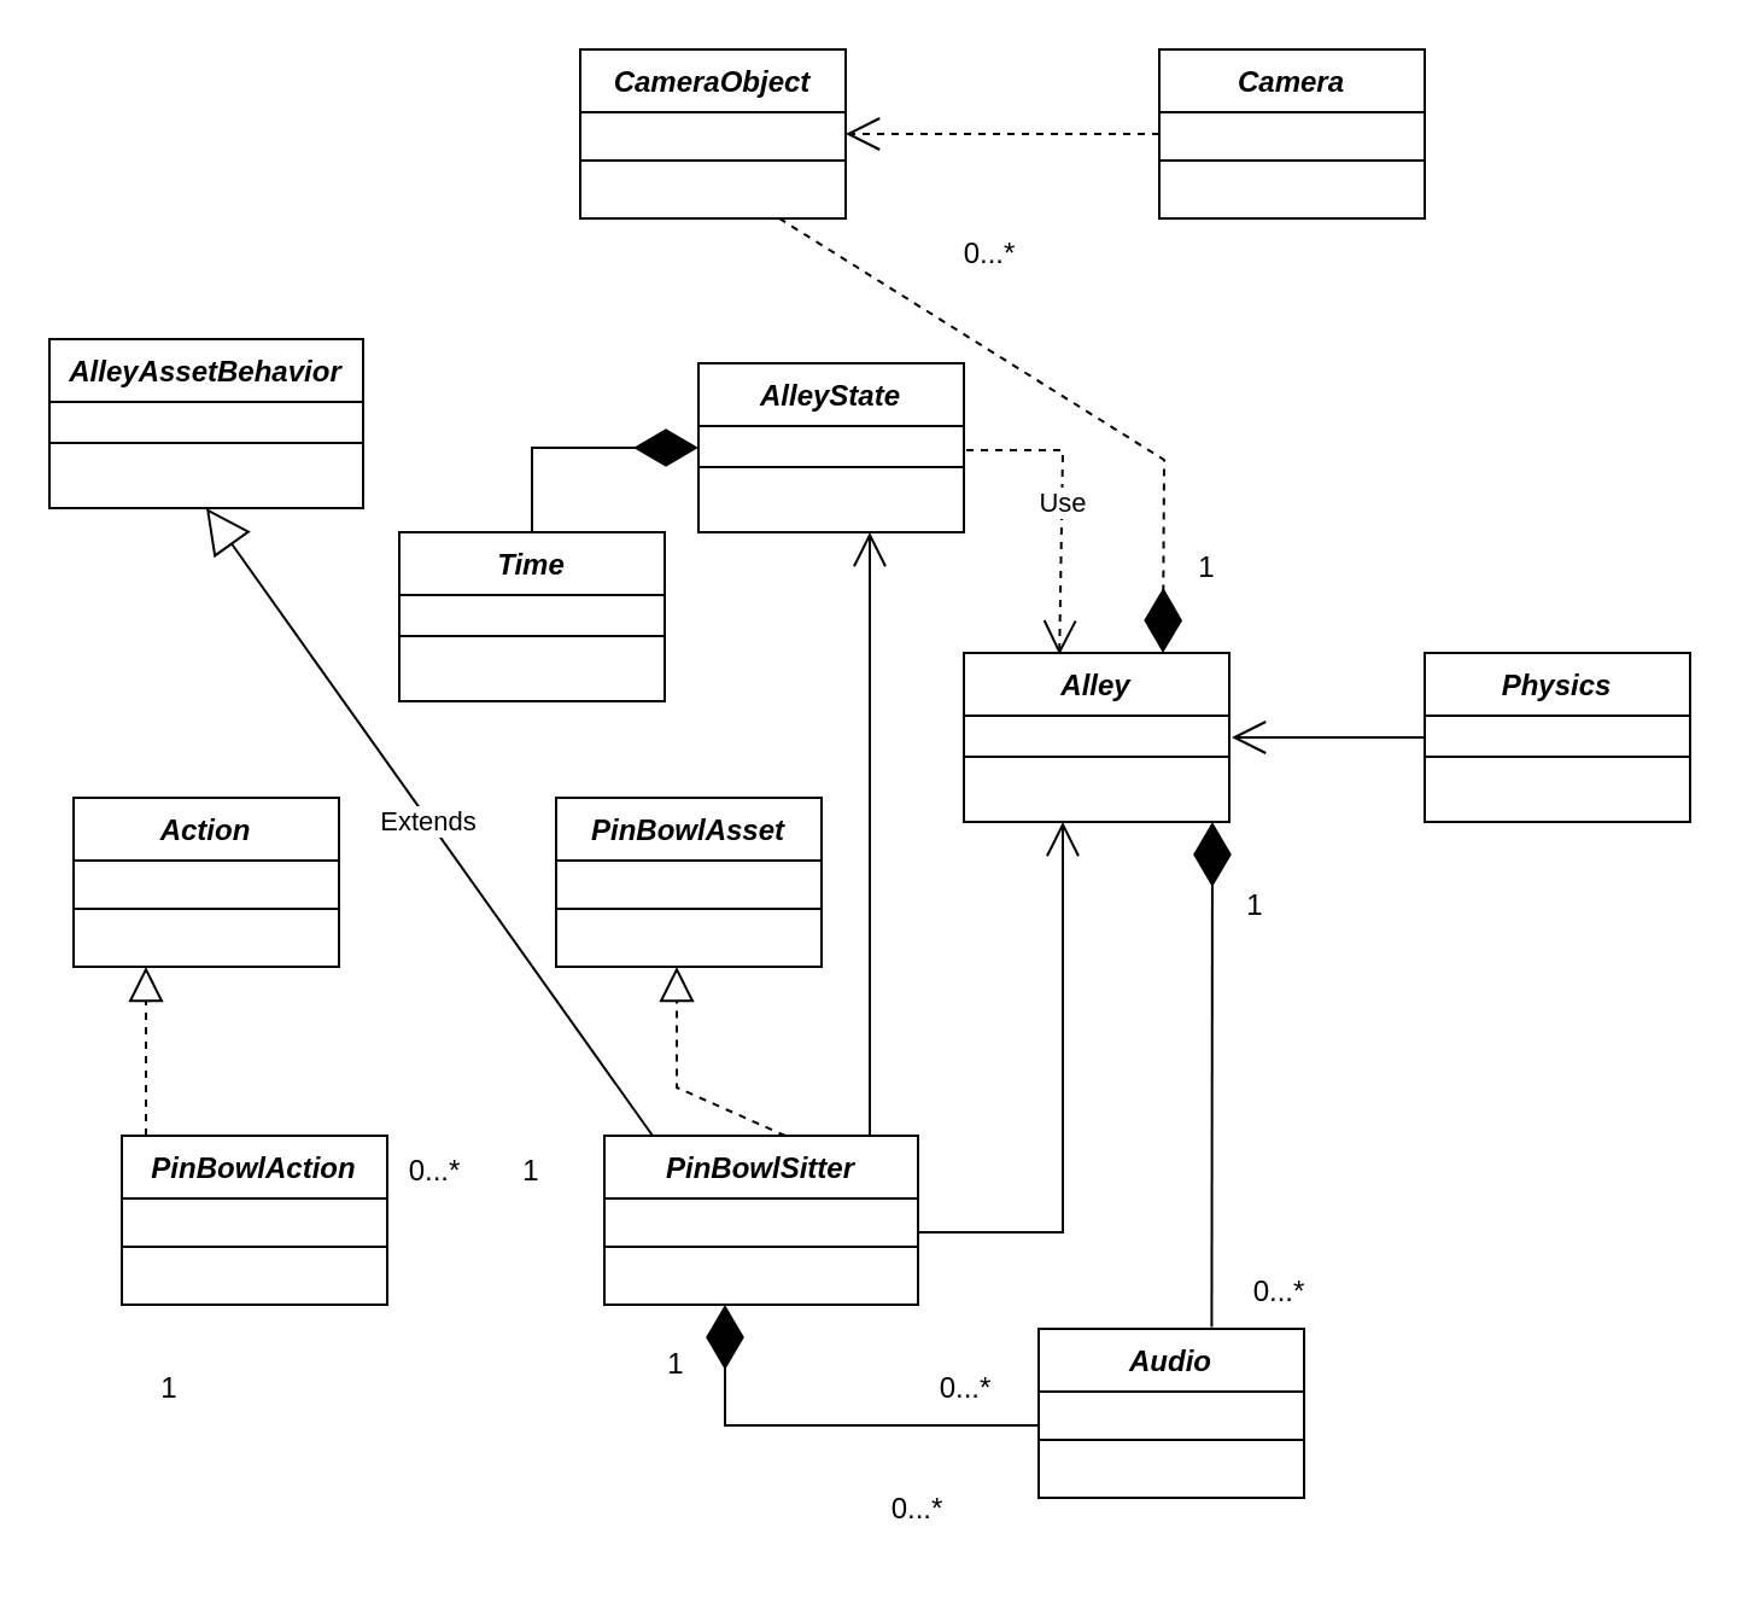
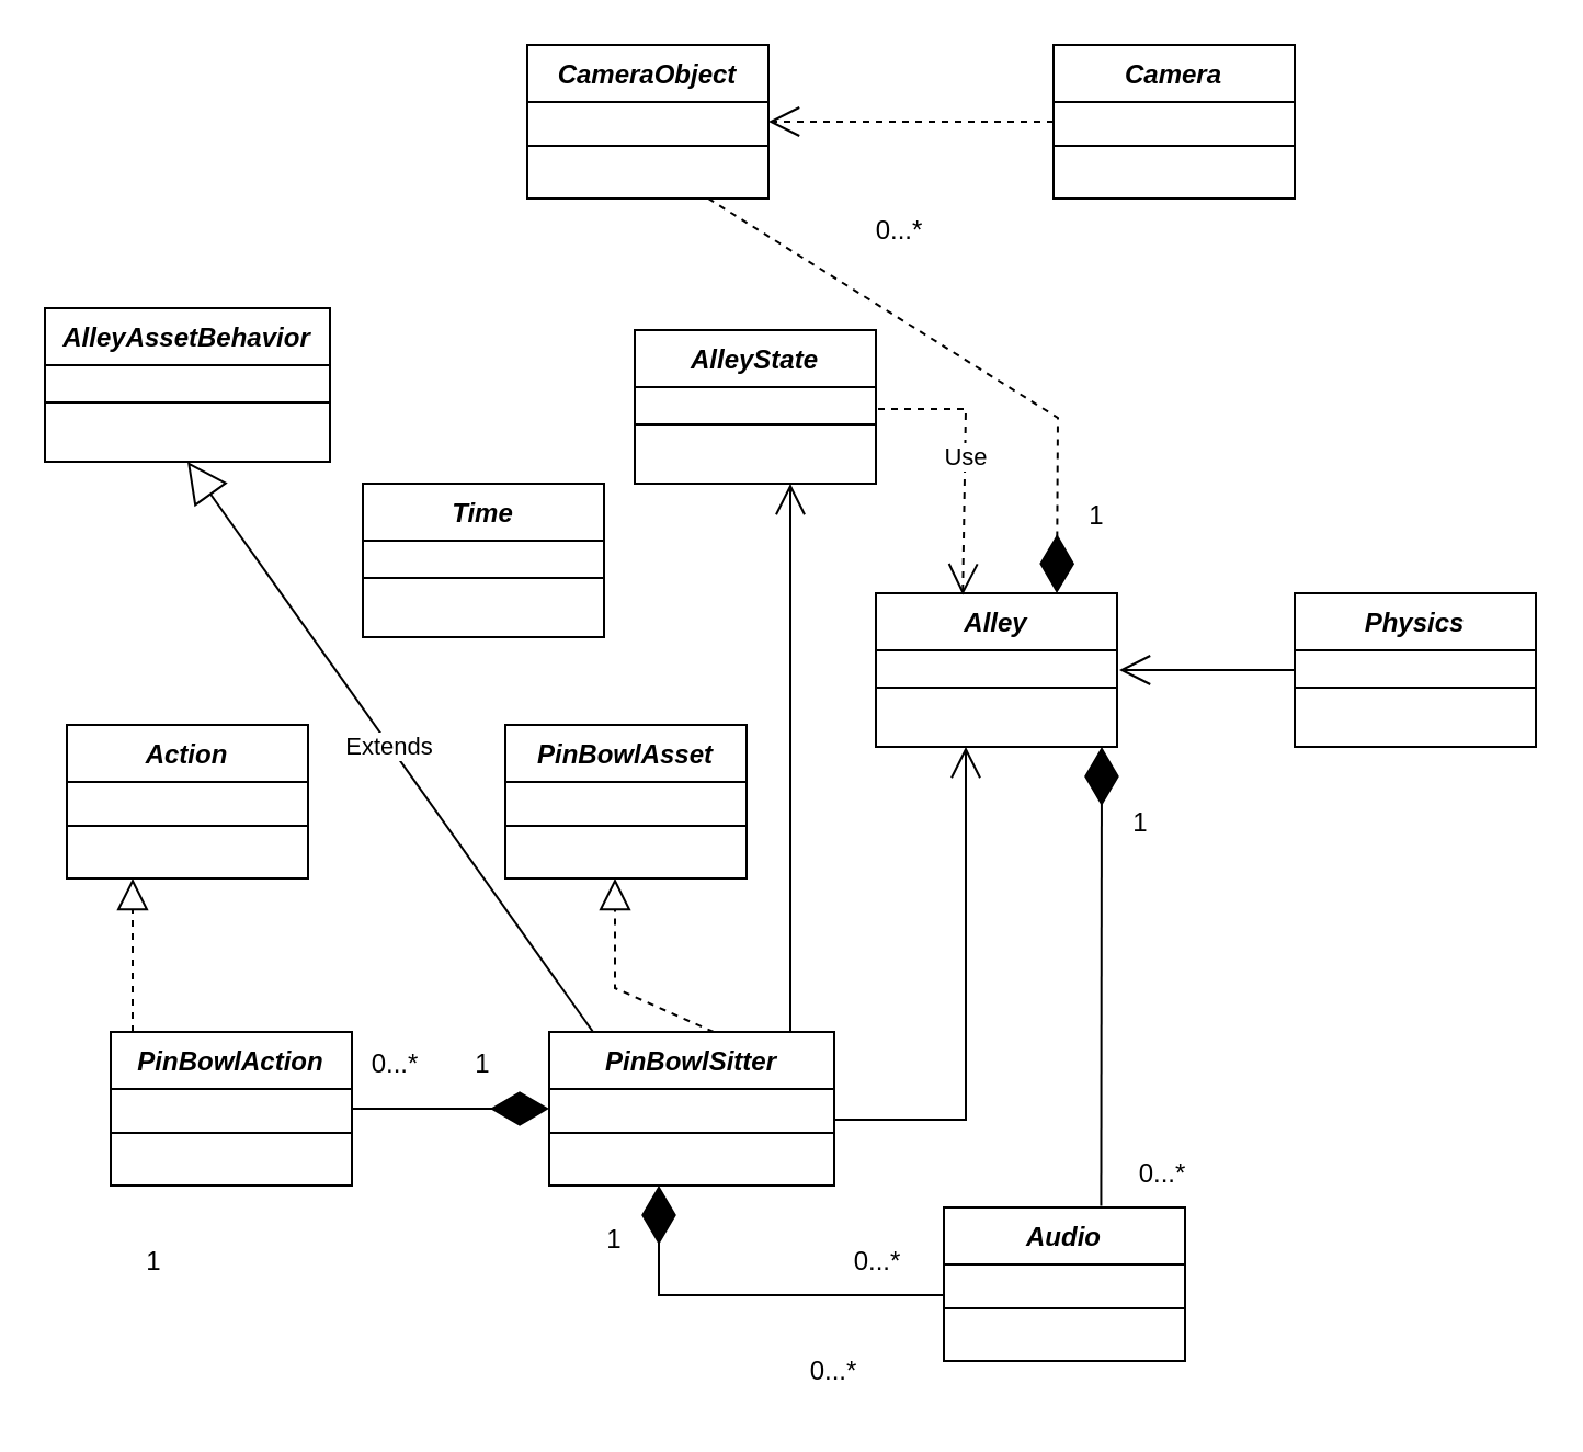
- <mxCell id="42" value="" style="endArrow=diamondThin;endFill=1;endSize=24;html=1;rounded=0;exitX=0.5;exitY=0;exitDx=0;exitDy=0;entryX=0;entryY=0.5;entryDx=0;entryDy=0;" parent="1" source="40" target="33" edge="1"><mxGeometry width="160" relative="1" as="geometry"><mxPoint x="310" y="280" as="sourcePoint" /><mxPoint x="470" y="280" as="targetPoint" /><Array as="points"><mxPoint x="220" y="185" /></Array></mxGeometry></mxCell>
+ <mxCell id="19" value="" style="endArrow=diamondThin;endFill=1;endSize=24;html=1;rounded=0;exitX=1;exitY=0.5;exitDx=0;exitDy=0;entryX=0;entryY=0.5;entryDx=0;entryDy=0;" parent="1" source="17" target="6" edge="1"><mxGeometry width="160" relative="1" as="geometry"><mxPoint x="270" y="460" as="sourcePoint" /><mxPoint x="430" y="460" as="targetPoint" /></mxGeometry></mxCell>
